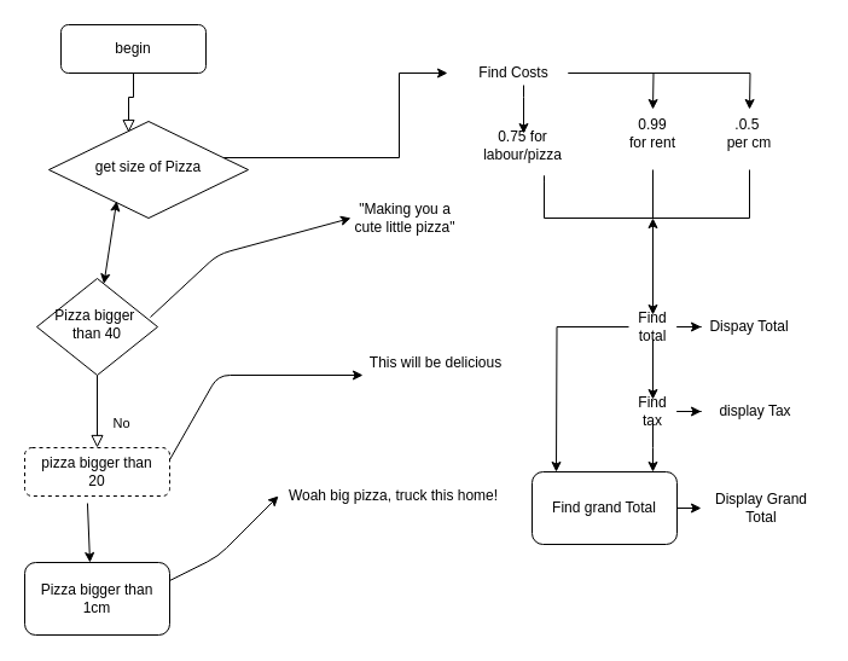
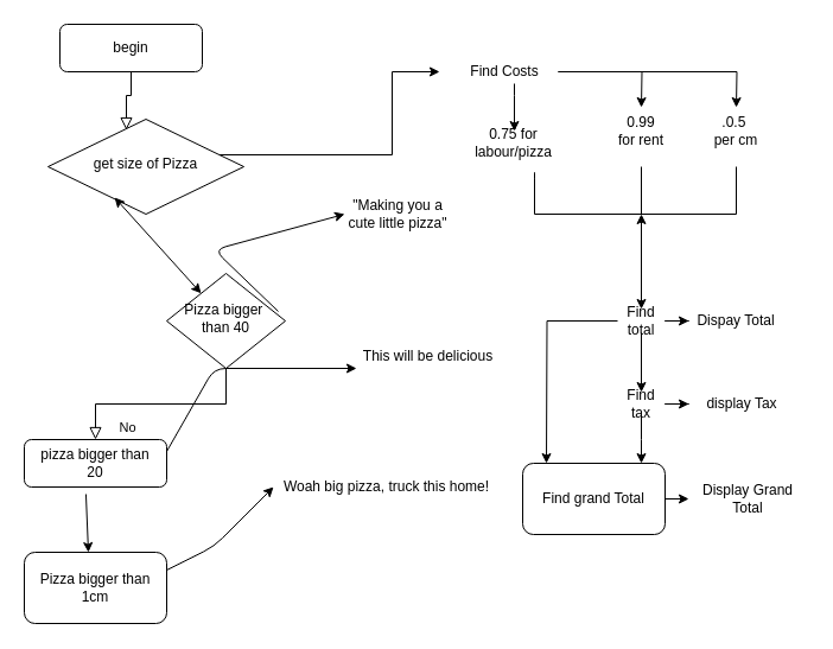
- <mxCell id="7" value="Pizza bigger&amp;nbsp;&lt;br&gt;than 40" style="rhombus;whiteSpace=wrap;html=1;shadow=0;fontFamily=Helvetica;fontSize=12;align=center;strokeWidth=1;spacing=6;spacingTop=-4;" parent="1" vertex="1"><mxGeometry x="30" y="230" width="100" height="80" as="geometry" /></mxCell>
+ <mxCell id="7" value="Pizza bigger&amp;nbsp;&lt;br&gt;than 40" style="rhombus;whiteSpace=wrap;html=1;shadow=0;fontFamily=Helvetica;fontSize=12;align=center;strokeWidth=1;spacing=6;spacingTop=-4;" parent="1" vertex="1"><mxGeometry x="140" y="230" width="100" height="80" as="geometry" /></mxCell>
- <mxCell id="8" value="pizza bigger than&lt;br&gt;20" style="rounded=1;whiteSpace=wrap;html=1;fontSize=12;glass=0;strokeWidth=1;shadow=0;dashed=1;" parent="1" vertex="1"><mxGeometry x="20" y="370" width="120" height="40" as="geometry" /></mxCell>
+ <mxCell id="8" value="pizza bigger than&lt;br&gt;20" style="rounded=1;whiteSpace=wrap;html=1;fontSize=12;glass=0;strokeWidth=1;shadow=0;" parent="1" vertex="1"><mxGeometry x="20" y="370" width="120" height="40" as="geometry" /></mxCell>
